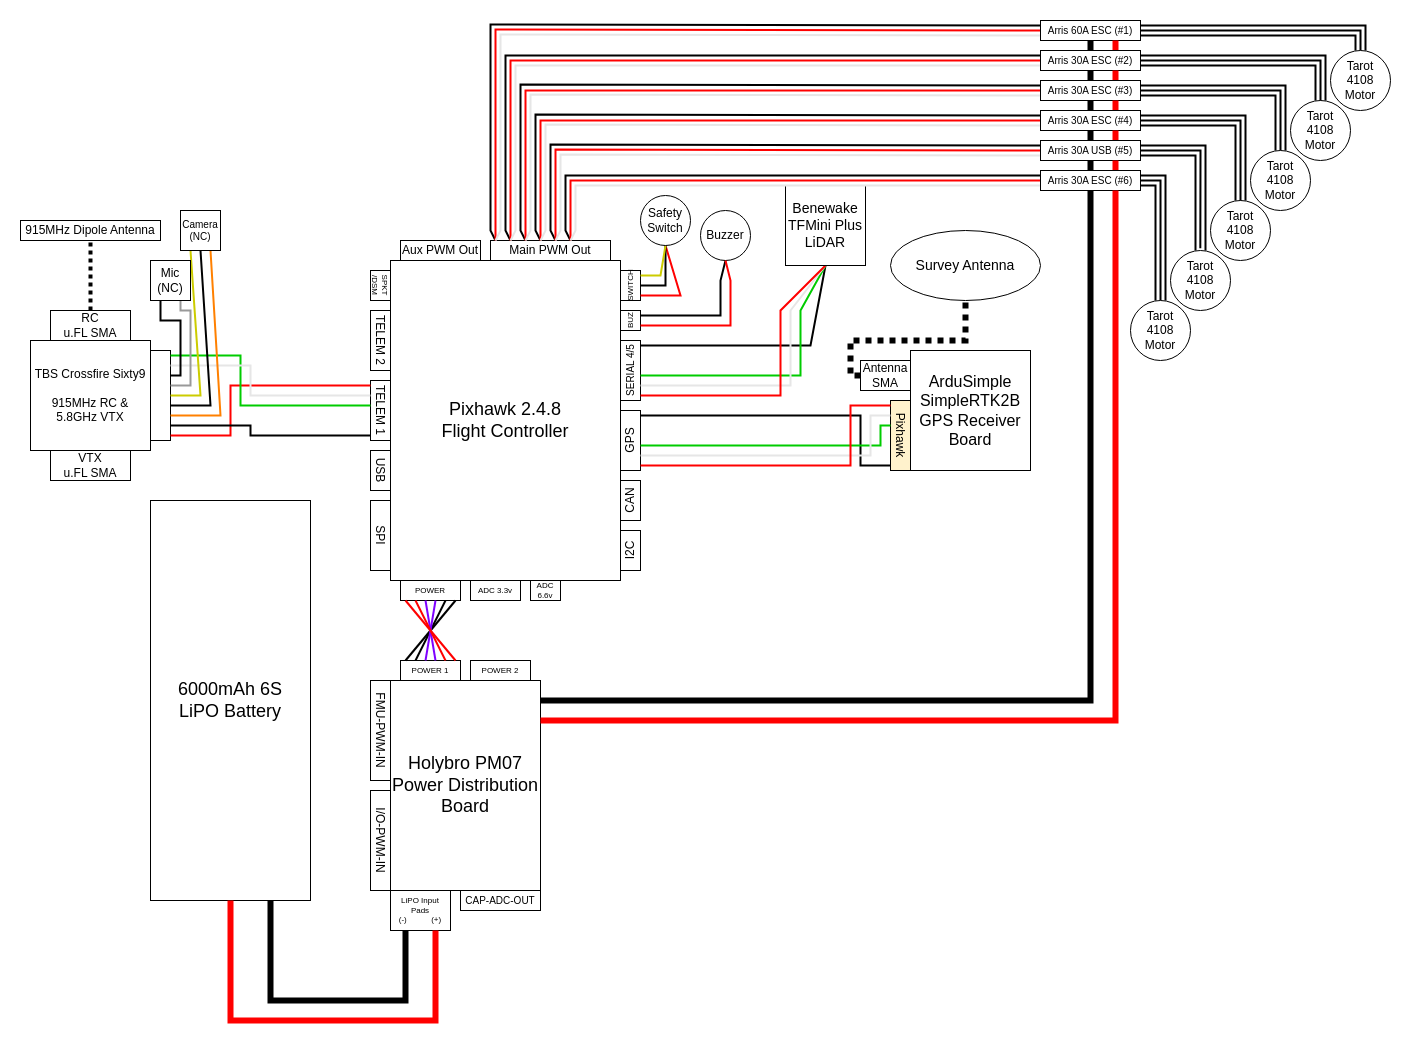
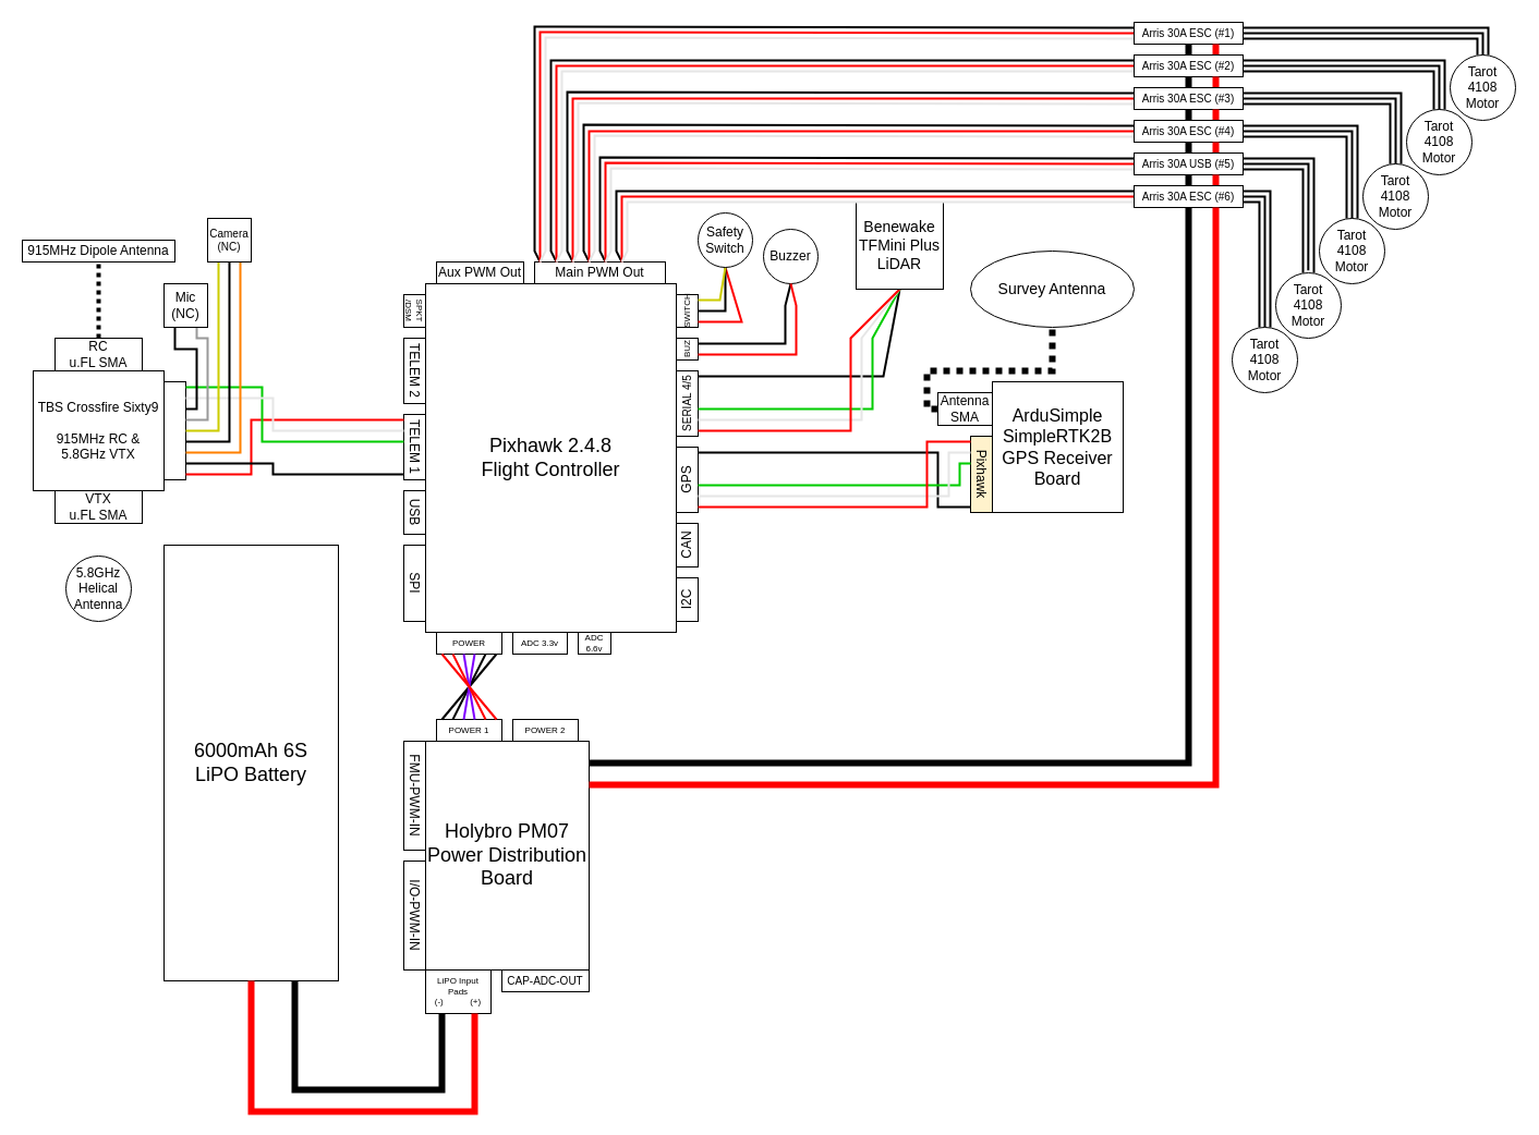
- <mxCell id="92" value="&lt;div style=&quot;font-size: 10px;&quot;&gt;Arris 60A ESC (#1)&lt;/div&gt;" style="rounded=0;whiteSpace=wrap;html=1;fontSize=10;" vertex="1" parent="1"><mxGeometry x="1040" y="20" width="100" height="20" as="geometry" /></mxCell>
+ <mxCell id="92" value="&lt;div style=&quot;font-size: 10px;&quot;&gt;Arris 30A ESC (#1)&lt;/div&gt;" style="rounded=0;whiteSpace=wrap;html=1;fontSize=10;" vertex="1" parent="1"><mxGeometry x="1040" y="20" width="100" height="20" as="geometry" /></mxCell>
- <mxCell id="64" value="Camera&lt;br style=&quot;font-size: 10px;&quot;&gt;(NC)" style="rounded=0;whiteSpace=wrap;html=1;fontSize=10;" vertex="1" parent="1"><mxGeometry x="180" y="210" width="40" height="40" as="geometry" /></mxCell>
+ <mxCell id="64" value="Camera&lt;br style=&quot;font-size: 10px;&quot;&gt;(NC)" style="rounded=0;whiteSpace=wrap;html=1;fontSize=10;" vertex="1" parent="1"><mxGeometry x="190" y="200" width="40" height="40" as="geometry" /></mxCell>
+ <mxCell id="52" value="&lt;div&gt;5.8GHz&lt;/div&gt;&lt;div&gt;Helical&lt;/div&gt;&lt;div&gt;Antenna&lt;br&gt;&lt;/div&gt;" style="ellipse;whiteSpace=wrap;html=1;aspect=fixed;fontSize=12;" vertex="1" parent="1"><mxGeometry x="60" y="510" width="60" height="60" as="geometry" /></mxCell>
